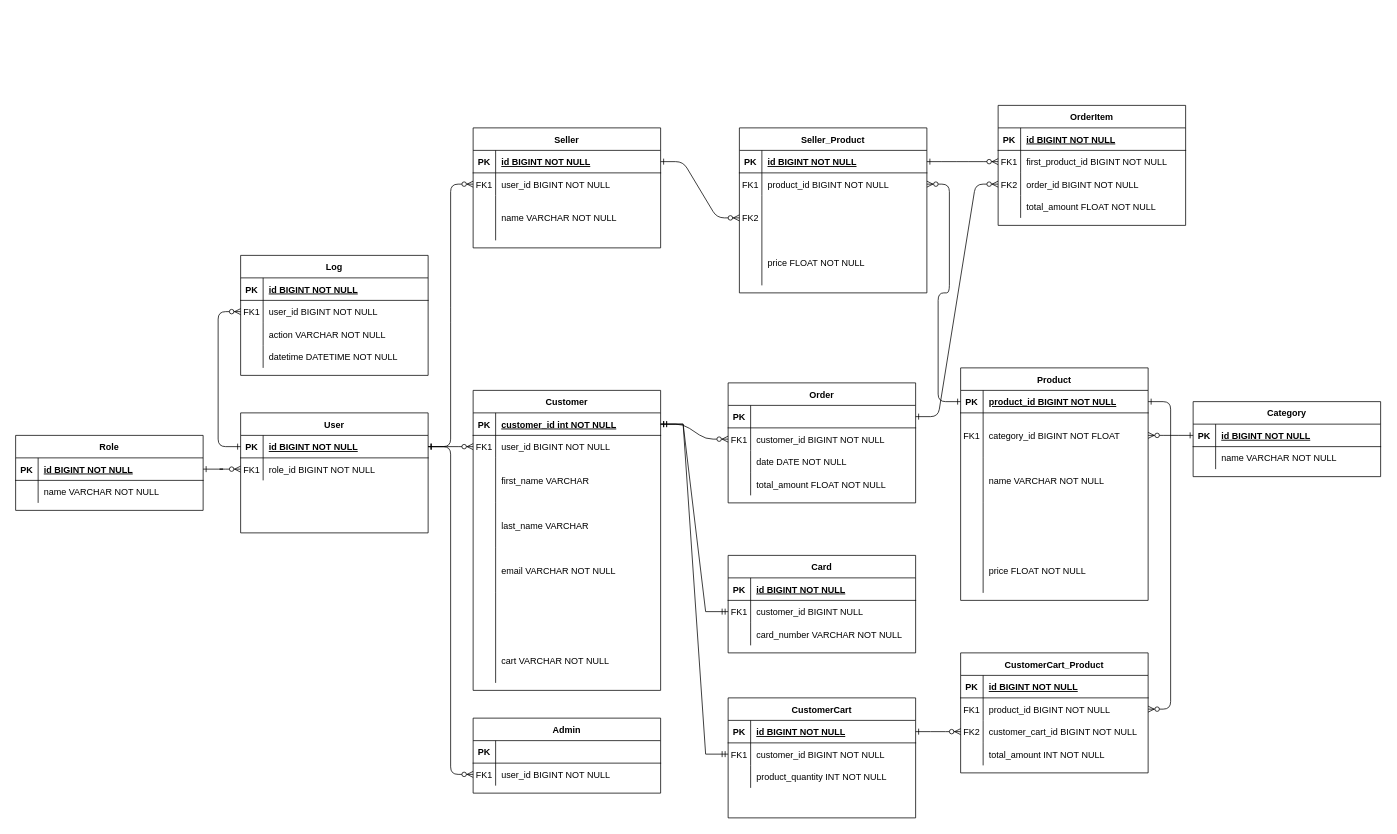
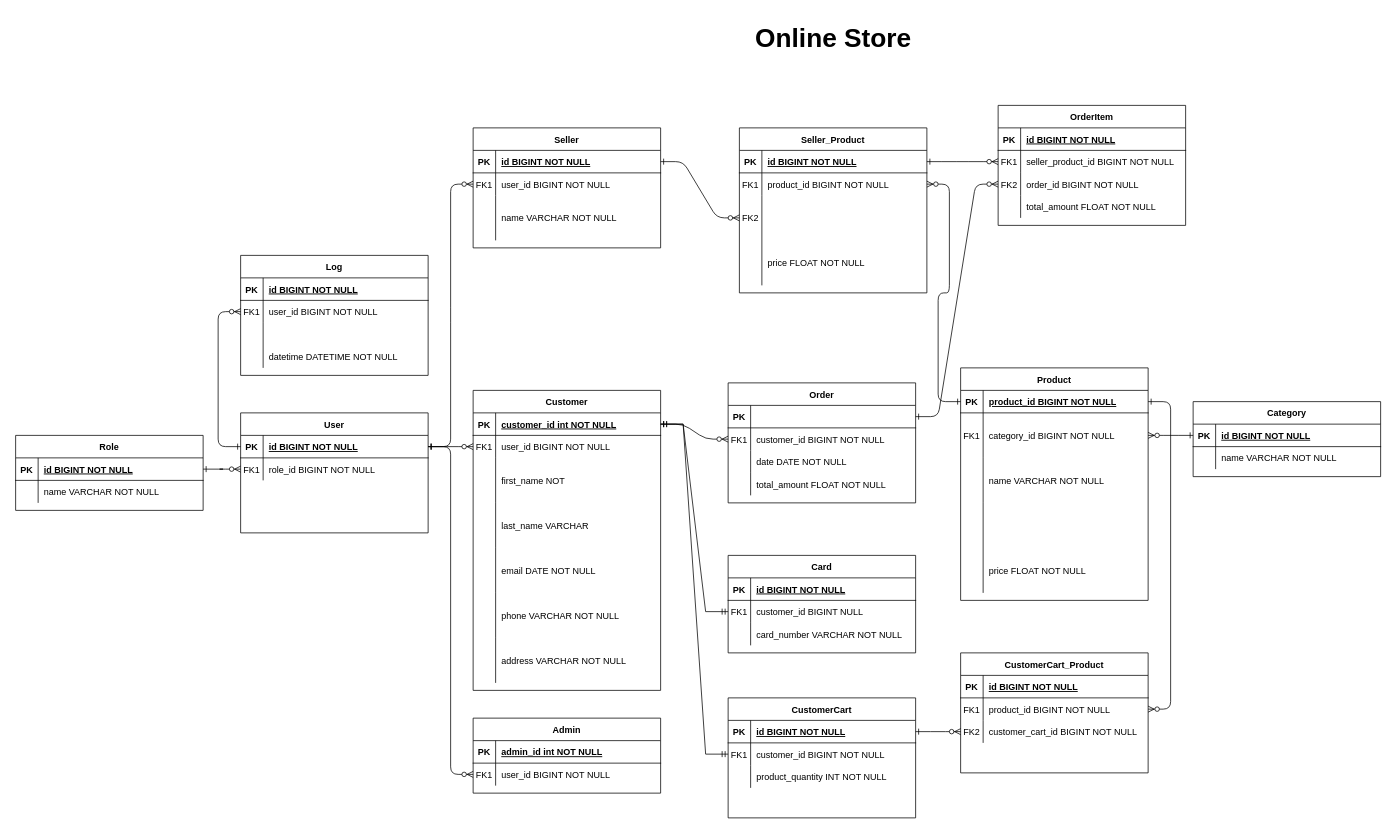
+ <mxCell id="53" value="&lt;b&gt;&lt;font style=&quot;font-size: 35px;&quot;&gt;Online Store&lt;/font&gt;&lt;/b&gt;" style="text;html=1;align=center;verticalAlign=middle;resizable=0;points=[];autosize=1;strokeColor=none;fillColor=none;" parent="1" vertex="1"><mxGeometry x="995" y="20" width="230" height="60" as="geometry" /></mxCell>
- <mxCell id="127" value="first_product_id BIGINT NOT NULL" style="shape=partialRectangle;overflow=hidden;connectable=0;fillColor=none;top=0;left=0;bottom=0;right=0;align=left;spacingLeft=6;" parent="125" vertex="1"><mxGeometry x="30" width="220" height="30" as="geometry"><mxRectangle width="220" height="30" as="alternateBounds" /></mxGeometry></mxCell>
+ <mxCell id="127" value="seller_product_id BIGINT NOT NULL" style="shape=partialRectangle;overflow=hidden;connectable=0;fillColor=none;top=0;left=0;bottom=0;right=0;align=left;spacingLeft=6;" parent="125" vertex="1"><mxGeometry x="30" width="220" height="30" as="geometry"><mxRectangle width="220" height="30" as="alternateBounds" /></mxGeometry></mxCell>
- <mxCell id="163" value="action VARCHAR NOT NULL" style="shape=partialRectangle;overflow=hidden;connectable=0;fillColor=none;top=0;left=0;bottom=0;right=0;align=left;spacingLeft=6;" parent="161" vertex="1"><mxGeometry x="30" width="220" height="30" as="geometry"><mxRectangle width="220" height="30" as="alternateBounds" /></mxGeometry></mxCell>
- <mxCell id="78" value="category_id BIGINT NOT FLOAT" style="shape=partialRectangle;overflow=hidden;connectable=0;fillColor=none;top=0;left=0;bottom=0;right=0;align=left;spacingLeft=6;" parent="76" vertex="1"><mxGeometry x="30" width="220" height="60" as="geometry"><mxRectangle width="220" height="60" as="alternateBounds" /></mxGeometry></mxCell>
+ <mxCell id="78" value="category_id BIGINT NOT NULL" style="shape=partialRectangle;overflow=hidden;connectable=0;fillColor=none;top=0;left=0;bottom=0;right=0;align=left;spacingLeft=6;" parent="76" vertex="1"><mxGeometry x="30" width="220" height="60" as="geometry"><mxRectangle width="220" height="60" as="alternateBounds" /></mxGeometry></mxCell>
- <mxCell id="39" value="first_name VARCHAR" style="shape=partialRectangle;overflow=hidden;connectable=0;fillColor=none;top=0;left=0;bottom=0;right=0;align=left;spacingLeft=6;" parent="37" vertex="1"><mxGeometry x="30" width="220" height="60" as="geometry"><mxRectangle width="220" height="60" as="alternateBounds" /></mxGeometry></mxCell>
+ <mxCell id="39" value="first_name NOT" style="shape=partialRectangle;overflow=hidden;connectable=0;fillColor=none;top=0;left=0;bottom=0;right=0;align=left;spacingLeft=6;" parent="37" vertex="1"><mxGeometry x="30" width="220" height="60" as="geometry"><mxRectangle width="220" height="60" as="alternateBounds" /></mxGeometry></mxCell>
- <mxCell id="45" value="email VARCHAR NOT NULL" style="shape=partialRectangle;overflow=hidden;connectable=0;fillColor=none;top=0;left=0;bottom=0;right=0;align=left;spacingLeft=6;" parent="43" vertex="1"><mxGeometry x="30" width="220" height="60" as="geometry"><mxRectangle width="220" height="60" as="alternateBounds" /></mxGeometry></mxCell>
+ <mxCell id="45" value="email DATE NOT NULL" style="shape=partialRectangle;overflow=hidden;connectable=0;fillColor=none;top=0;left=0;bottom=0;right=0;align=left;spacingLeft=6;" parent="43" vertex="1"><mxGeometry x="30" width="220" height="60" as="geometry"><mxRectangle width="220" height="60" as="alternateBounds" /></mxGeometry></mxCell>
+ <mxCell id="48" value="phone VARCHAR NOT NULL" style="shape=partialRectangle;overflow=hidden;connectable=0;fillColor=none;top=0;left=0;bottom=0;right=0;align=left;spacingLeft=6;" parent="46" vertex="1"><mxGeometry x="30" width="220" height="60" as="geometry"><mxRectangle width="220" height="60" as="alternateBounds" /></mxGeometry></mxCell>
- <mxCell id="51" value="cart VARCHAR NOT NULL" style="shape=partialRectangle;overflow=hidden;connectable=0;fillColor=none;top=0;left=0;bottom=0;right=0;align=left;spacingLeft=6;" parent="49" vertex="1"><mxGeometry x="30" width="220" height="60" as="geometry"><mxRectangle width="220" height="60" as="alternateBounds" /></mxGeometry></mxCell>
+ <mxCell id="51" value="address VARCHAR NOT NULL" style="shape=partialRectangle;overflow=hidden;connectable=0;fillColor=none;top=0;left=0;bottom=0;right=0;align=left;spacingLeft=6;" parent="49" vertex="1"><mxGeometry x="30" width="220" height="60" as="geometry"><mxRectangle width="220" height="60" as="alternateBounds" /></mxGeometry></mxCell>
+ <mxCell id="67" value="admin_id int NOT NULL" style="shape=partialRectangle;overflow=hidden;connectable=0;fillColor=none;top=0;left=0;bottom=0;right=0;align=left;spacingLeft=6;fontStyle=5;" parent="65" vertex="1"><mxGeometry x="30" width="220" height="30" as="geometry"><mxRectangle width="220" height="30" as="alternateBounds" /></mxGeometry></mxCell>
- <mxCell id="151" value="total_amount INT NOT NULL" style="shape=partialRectangle;overflow=hidden;connectable=0;fillColor=none;top=0;left=0;bottom=0;right=0;align=left;spacingLeft=6;" parent="149" vertex="1"><mxGeometry x="30" width="220" height="30" as="geometry"><mxRectangle width="220" height="30" as="alternateBounds" /></mxGeometry></mxCell>
